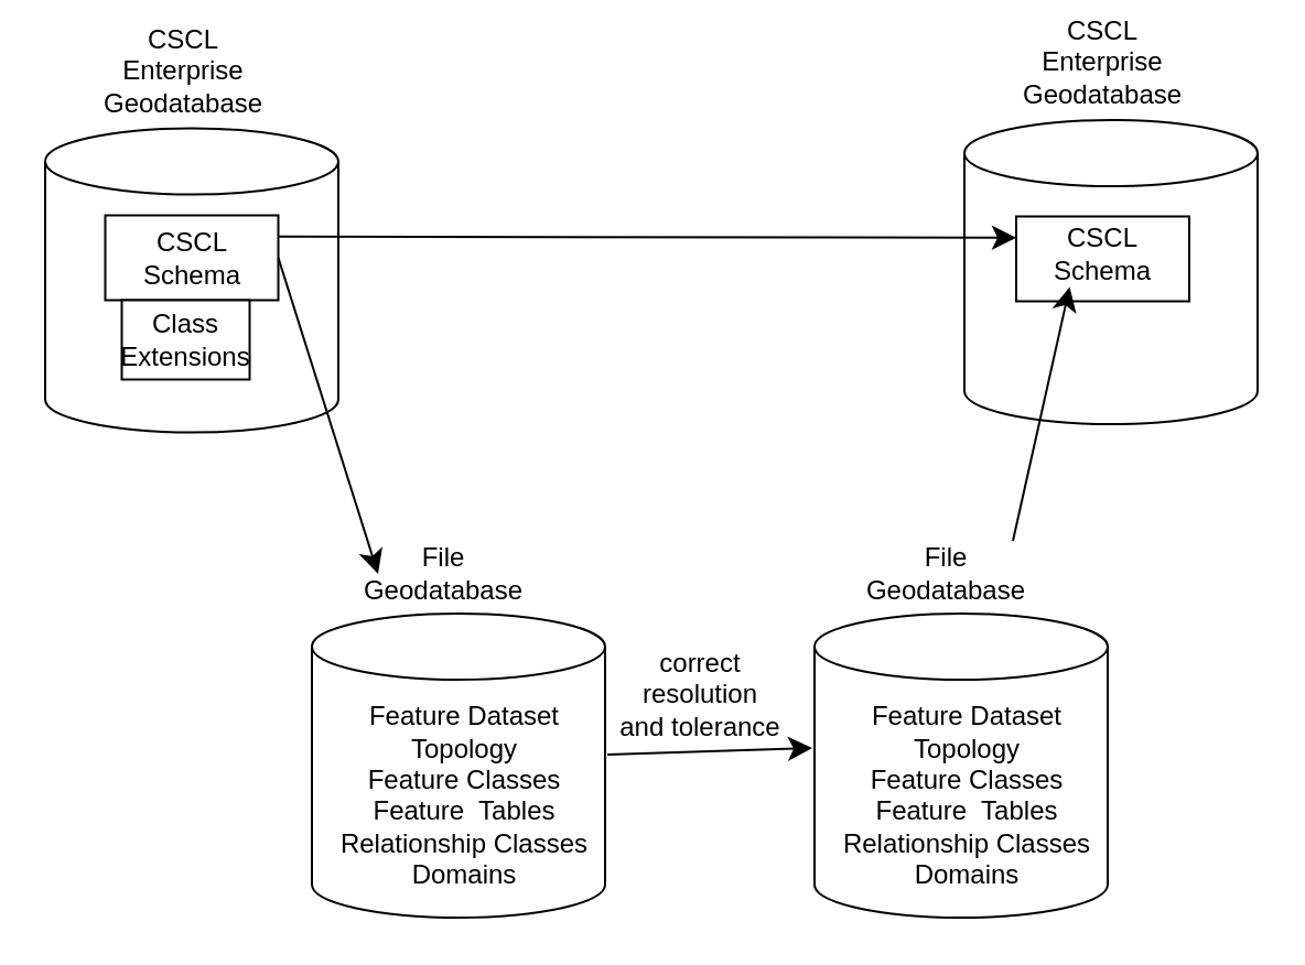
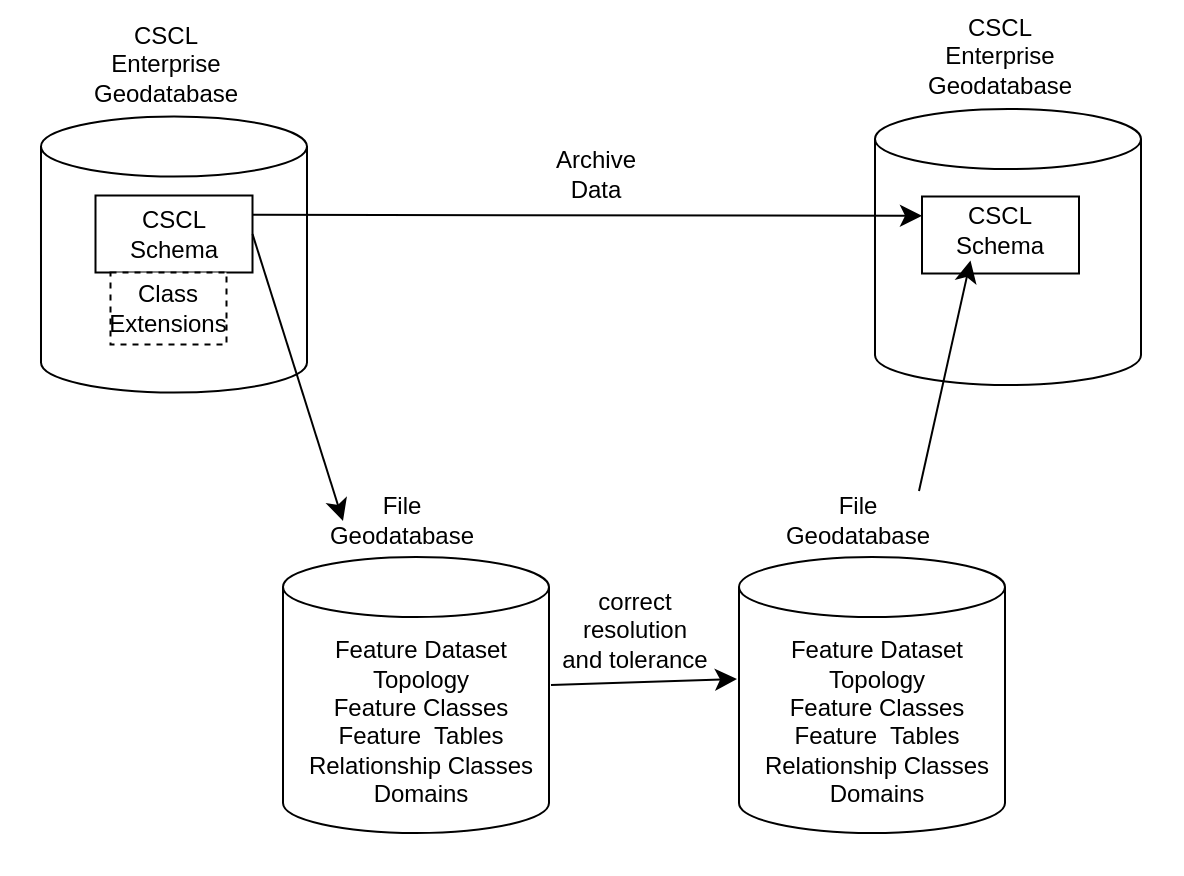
+ <mxCell id="16" value="Archive Data" style="text;html=1;align=center;verticalAlign=middle;whiteSpace=wrap;rounded=0;" parent="1" vertex="1"><mxGeometry x="268" y="71.5" width="60" height="30" as="geometry" /></mxCell>
- <mxCell id="6" value="Class Extensions" style="rounded=0;whiteSpace=wrap;html=1;" parent="1" vertex="1"><mxGeometry x="54.75" y="135.75" width="58" height="36" as="geometry" /></mxCell>
+ <mxCell id="6" value="Class Extensions" style="rounded=0;whiteSpace=wrap;html=1;dashed=1;" parent="1" vertex="1"><mxGeometry x="54.75" y="135.75" width="58" height="36" as="geometry" /></mxCell>
